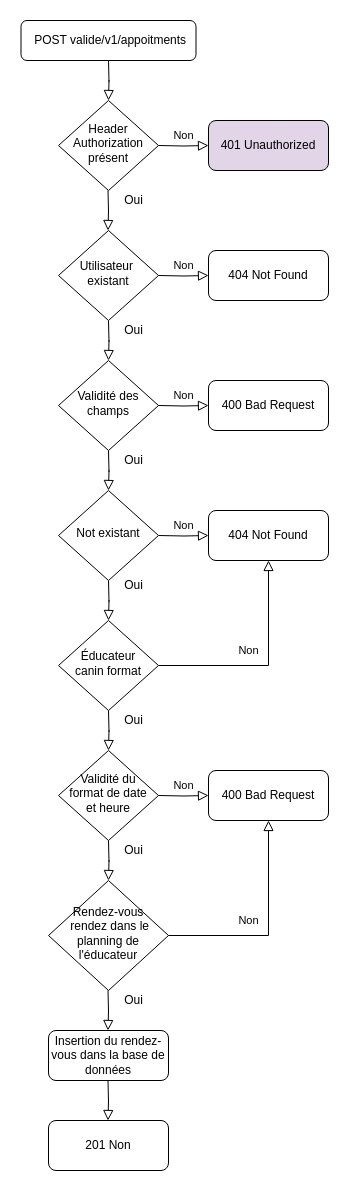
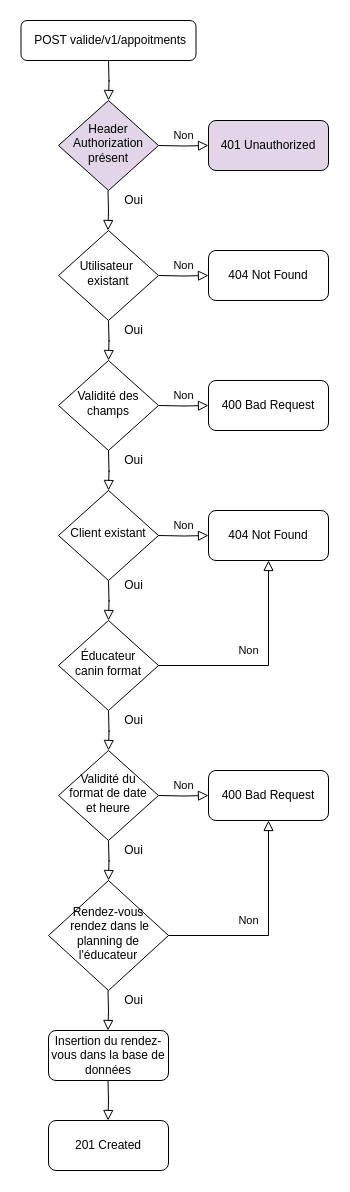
- <mxCell id="13" value="Header Authorization présent" style="rhombus;whiteSpace=wrap;html=1;shadow=0;fontFamily=Helvetica;fontSize=12;align=center;strokeWidth=1;spacing=6;spacingTop=-4;" vertex="1" parent="1"><mxGeometry x="58" y="100" width="100" height="90" as="geometry" /></mxCell>
+ <mxCell id="13" value="Header Authorization présent" style="rhombus;whiteSpace=wrap;html=1;shadow=0;fontFamily=Helvetica;fontSize=12;align=center;strokeWidth=1;spacing=6;spacingTop=-4;fillColor=#e1d5e7;" vertex="1" parent="1"><mxGeometry x="58" y="100" width="100" height="90" as="geometry" /></mxCell>
- <mxCell id="19" value="Not existant" style="rhombus;whiteSpace=wrap;html=1;shadow=0;fontFamily=Helvetica;fontSize=12;align=center;strokeWidth=1;spacing=6;spacingTop=-4;" vertex="1" parent="1"><mxGeometry x="58" y="490" width="100" height="90" as="geometry" /></mxCell>
+ <mxCell id="19" value="Client existant" style="rhombus;whiteSpace=wrap;html=1;shadow=0;fontFamily=Helvetica;fontSize=12;align=center;strokeWidth=1;spacing=6;spacingTop=-4;" vertex="1" parent="1"><mxGeometry x="58" y="490" width="100" height="90" as="geometry" /></mxCell>
- <mxCell id="38" value="201 Non" style="rounded=1;whiteSpace=wrap;html=1;fontSize=12;glass=0;strokeWidth=1;shadow=0;" vertex="1" parent="1"><mxGeometry x="48" y="1120" width="120" height="50" as="geometry" /></mxCell>
+ <mxCell id="38" value="201 Created" style="rounded=1;whiteSpace=wrap;html=1;fontSize=12;glass=0;strokeWidth=1;shadow=0;" vertex="1" parent="1"><mxGeometry x="48" y="1120" width="120" height="50" as="geometry" /></mxCell>
